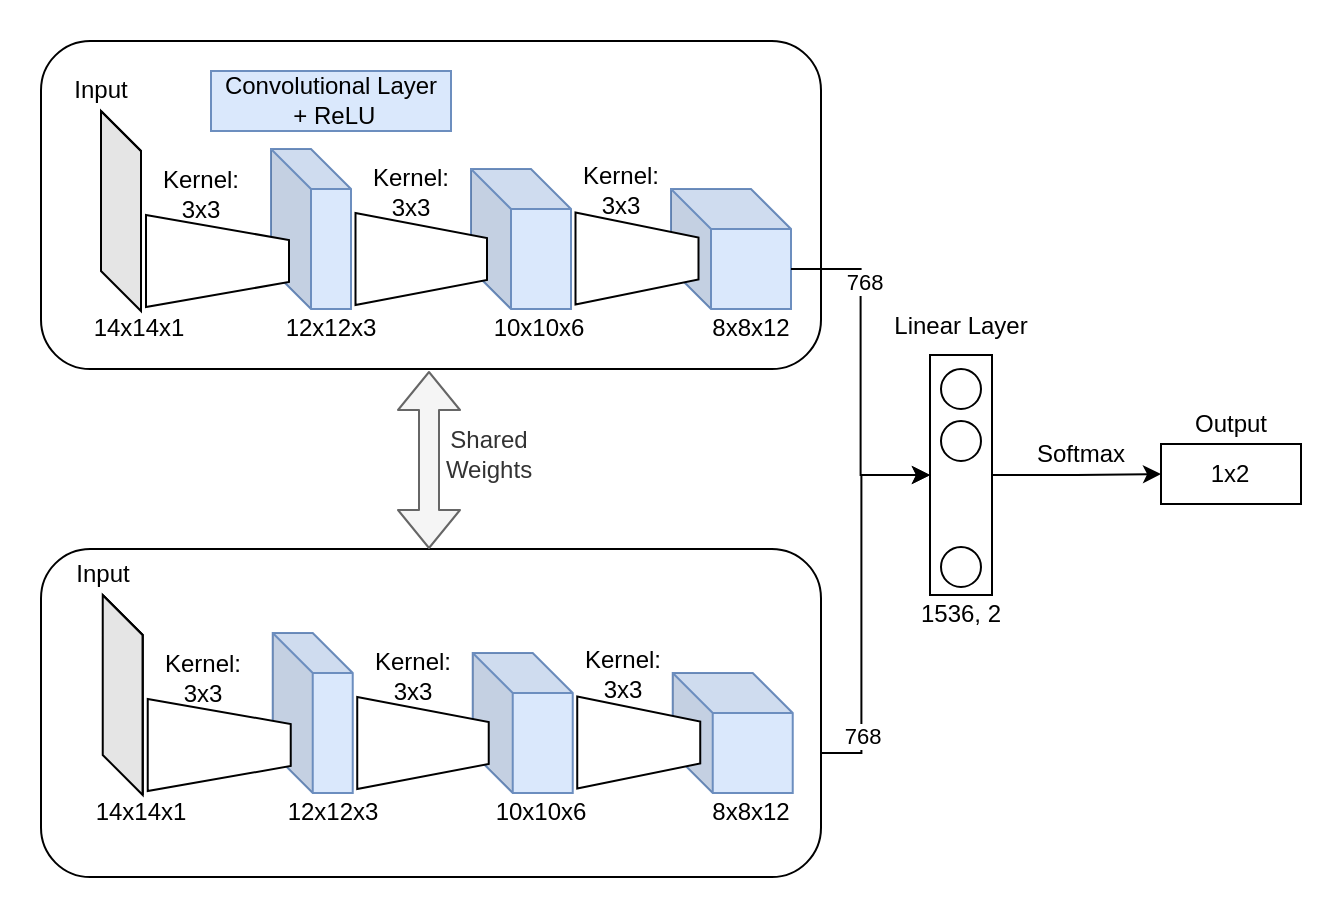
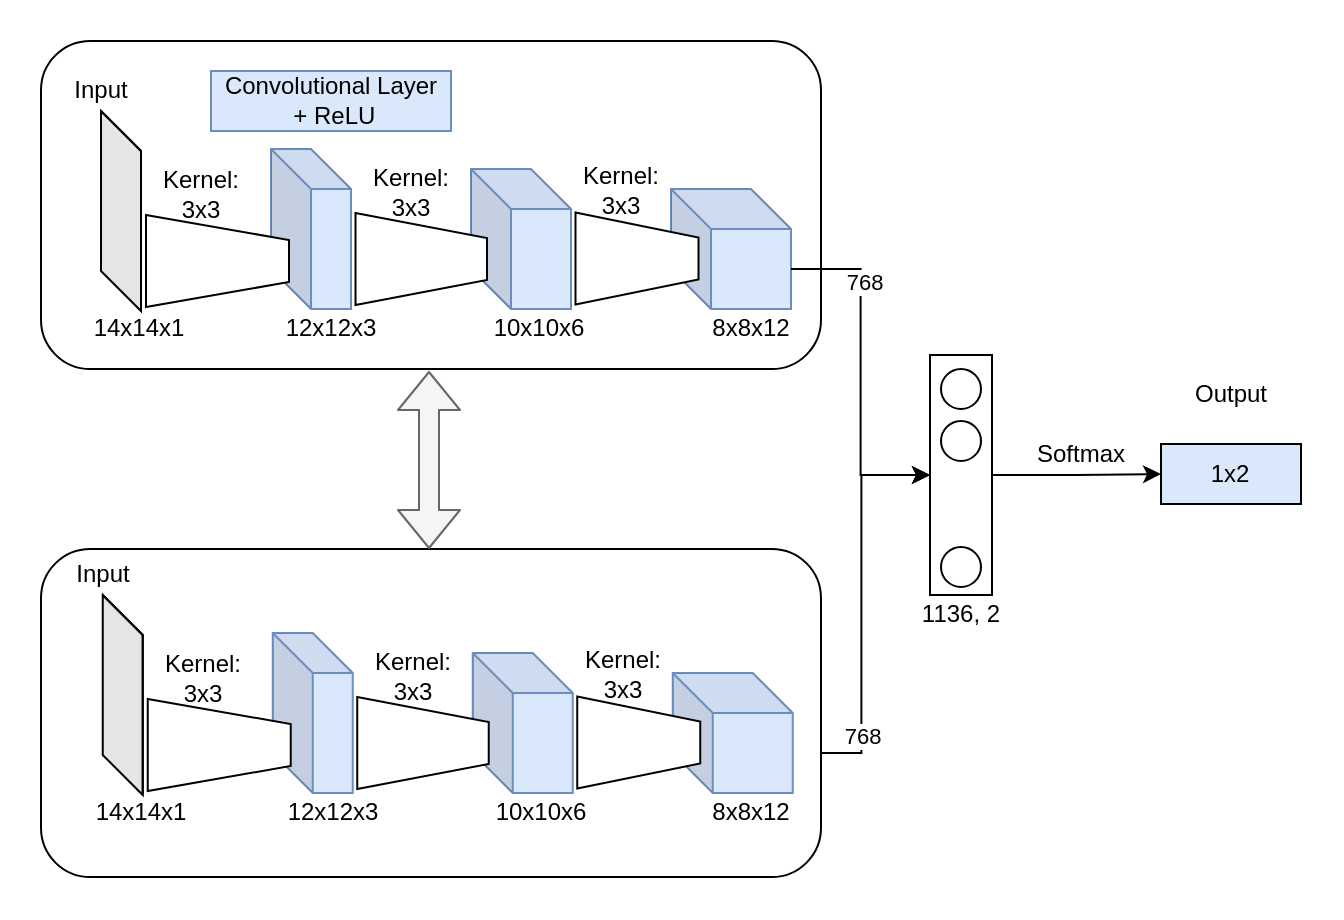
- <mxCell id="30" value="Linear Layer" style="text;html=1;align=center;verticalAlign=middle;resizable=0;points=[];autosize=1;strokeColor=none;" parent="1" vertex="1"><mxGeometry x="440" y="153" width="80" height="20" as="geometry" /></mxCell>
- <mxCell id="32" value="Output" style="text;html=1;align=center;verticalAlign=middle;resizable=0;points=[];autosize=1;strokeColor=none;" parent="1" vertex="1"><mxGeometry x="590" y="201.5" width="50" height="20" as="geometry" /></mxCell>
+ <mxCell id="32" value="Output" style="text;html=1;align=center;verticalAlign=middle;resizable=0;points=[];autosize=1;strokeColor=none;" parent="1" vertex="1"><mxGeometry x="590" y="186.5" width="50" height="20" as="geometry" /></mxCell>
- <mxCell id="52" value="Shared &lt;br&gt;Weights" style="text;html=1;align=center;verticalAlign=middle;resizable=0;points=[];autosize=1;fontColor=#333333;" parent="1" vertex="1"><mxGeometry x="214" y="212" width="60" height="30" as="geometry" /></mxCell>
- <mxCell id="31" value="1x2" style="whiteSpace=wrap;html=1;" parent="1" vertex="1"><mxGeometry x="580" y="221.5" width="70" height="30" as="geometry" /></mxCell>
+ <mxCell id="31" value="1x2" style="whiteSpace=wrap;html=1;fillColor=#dae8fc;" parent="1" vertex="1"><mxGeometry x="580" y="221.5" width="70" height="30" as="geometry" /></mxCell>
- <mxCell id="33" value="1536, 2" style="text;html=1;align=center;verticalAlign=middle;resizable=0;points=[];autosize=1;strokeColor=none;" parent="1" vertex="1"><mxGeometry x="450" y="297" width="60" height="20" as="geometry" /></mxCell>
+ <mxCell id="33" value="1136, 2" style="text;html=1;align=center;verticalAlign=middle;resizable=0;points=[];autosize=1;strokeColor=none;" parent="1" vertex="1"><mxGeometry x="450" y="297" width="60" height="20" as="geometry" /></mxCell>
